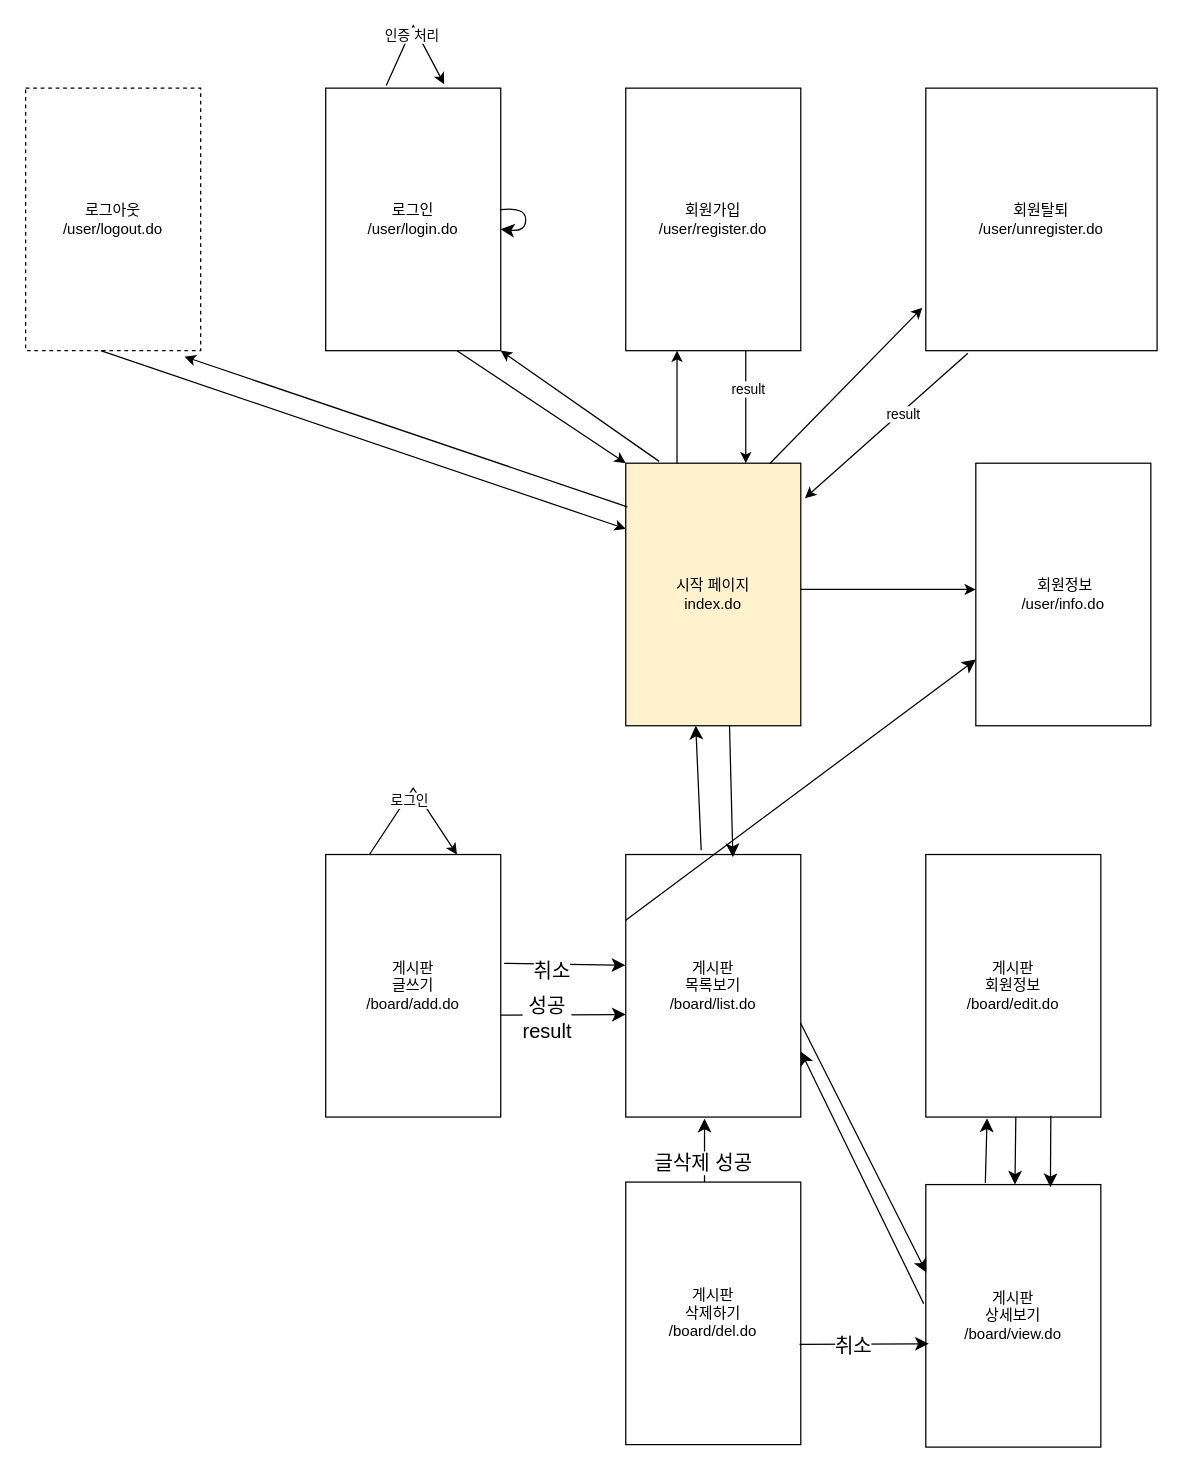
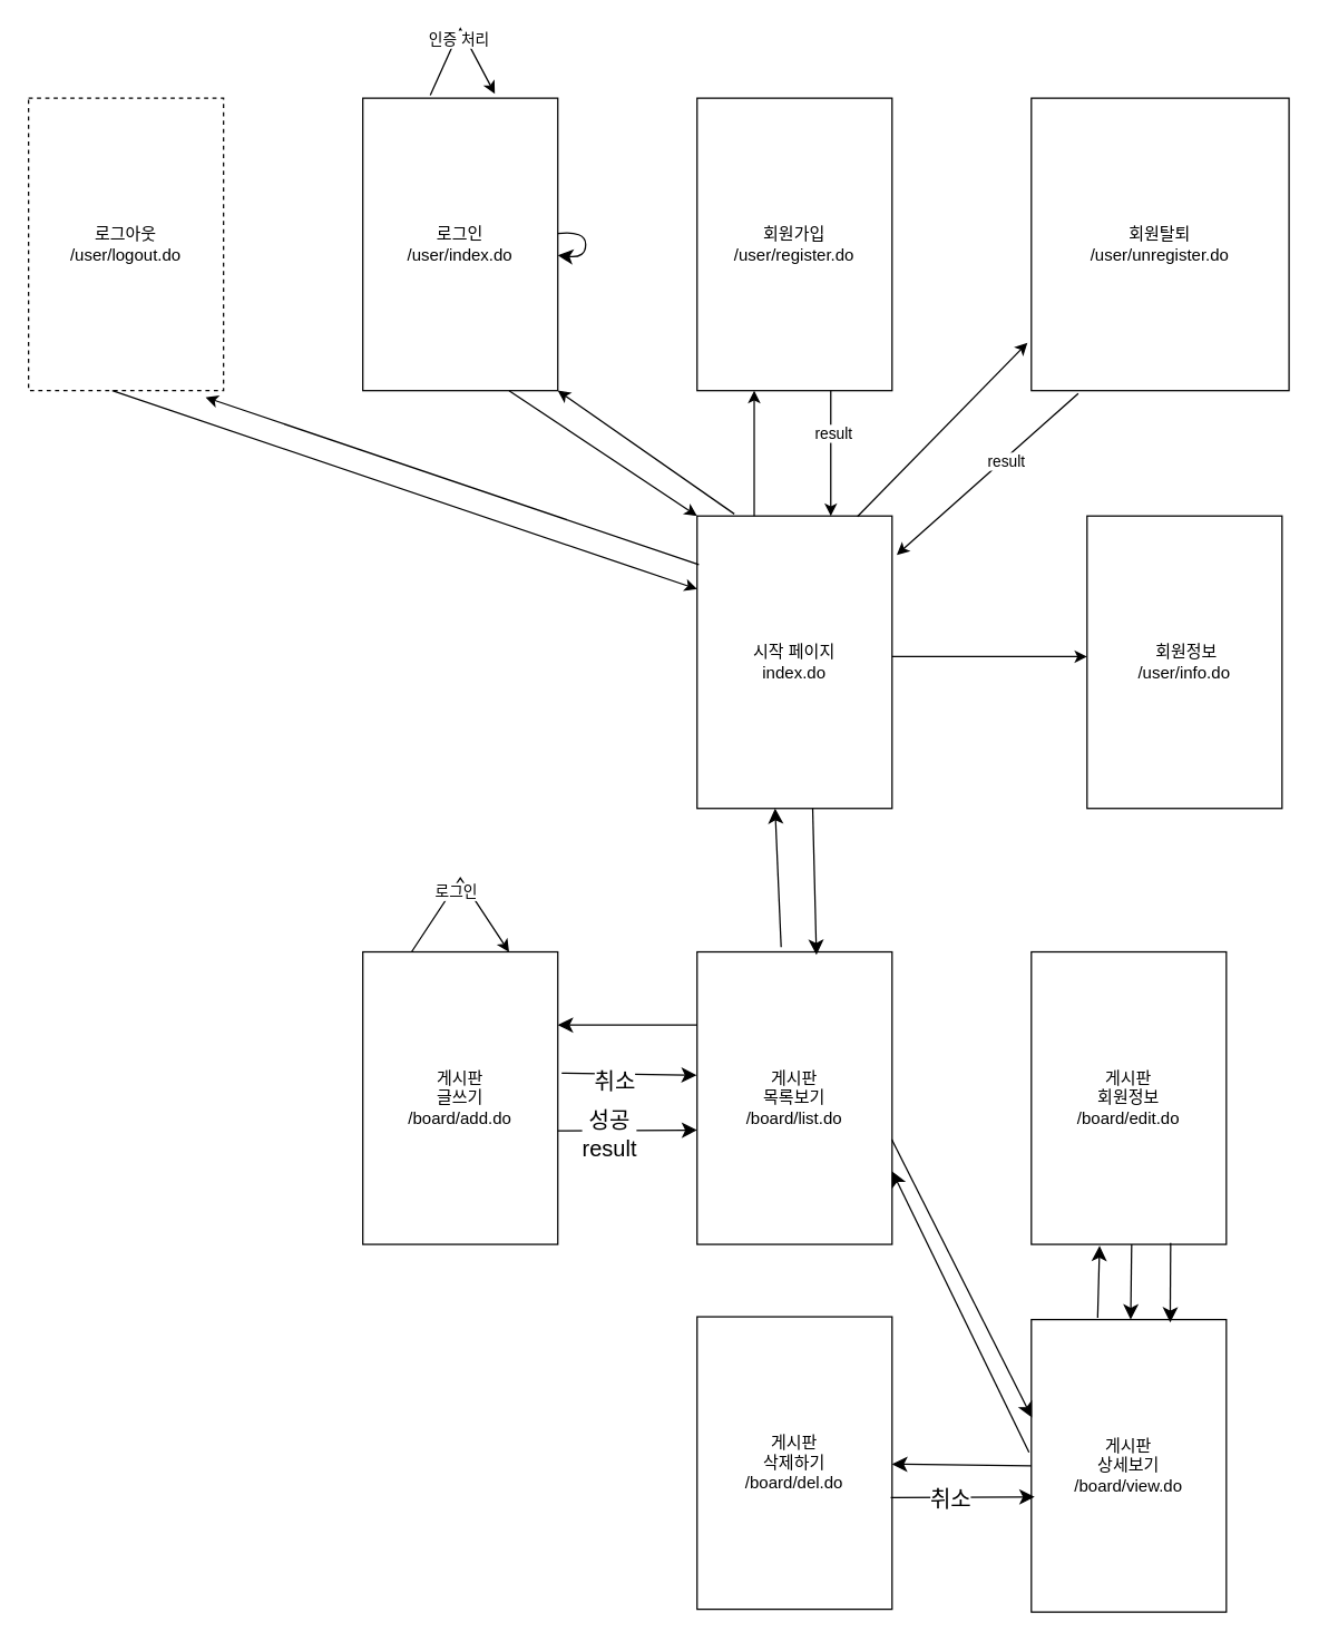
- <mxCell id="5" value="로그인&lt;br&gt;/user/login.do" style="whiteSpace=wrap;html=1;" parent="1" vertex="1"><mxGeometry x="260" y="70" width="140" height="210" as="geometry" /></mxCell>
+ <mxCell id="5" value="로그인&lt;br&gt;/user/index.do" style="whiteSpace=wrap;html=1;" parent="1" vertex="1"><mxGeometry x="260" y="70" width="140" height="210" as="geometry" /></mxCell>
- <mxCell id="2" value="시작 페이지&lt;br&gt;index.do" style="whiteSpace=wrap;html=1;fillColor=#fff2cc;" parent="1" vertex="1"><mxGeometry x="500" y="370" width="140" height="210" as="geometry" /></mxCell>
+ <mxCell id="2" value="시작 페이지&lt;br&gt;index.do" style="whiteSpace=wrap;html=1;" parent="1" vertex="1"><mxGeometry x="500" y="370" width="140" height="210" as="geometry" /></mxCell>
- <mxCell id="29" value="" style="endArrow=classic;html=1;rounded=0;fontSize=12;startSize=8;endSize=8;curved=1;exitX=0;exitY=0.25;exitDx=0;exitDy=0;" edge="1" parent="1" source="21" target="7"><mxGeometry width="50" height="50" relative="1" as="geometry"><mxPoint x="420" y="790" as="sourcePoint" /><mxPoint x="480" y="710" as="targetPoint" /></mxGeometry></mxCell>
+ <mxCell id="29" value="" style="endArrow=classic;html=1;rounded=0;fontSize=12;startSize=8;endSize=8;curved=1;exitX=0;exitY=0.25;exitDx=0;exitDy=0;entryX=1;entryY=0.25;entryDx=0;entryDy=0;" edge="1" parent="1" source="21" target="24"><mxGeometry width="50" height="50" relative="1" as="geometry"><mxPoint x="420" y="790" as="sourcePoint" /><mxPoint x="480" y="710" as="targetPoint" /></mxGeometry></mxCell>
- <mxCell id="43" value="" style="endArrow=classic;html=1;rounded=0;fontSize=12;startSize=8;endSize=8;curved=1;entryX=0.45;entryY=1.006;entryDx=0;entryDy=0;entryPerimeter=0;exitX=0.45;exitY=0;exitDx=0;exitDy=0;exitPerimeter=0;" edge="1" parent="1" source="25" target="21"><mxGeometry width="50" height="50" relative="1" as="geometry"><mxPoint x="570" y="910" as="sourcePoint" /><mxPoint x="610" y="870" as="targetPoint" /></mxGeometry></mxCell>
- <mxCell id="44" value="글삭제 성공" style="edgeLabel;html=1;align=center;verticalAlign=middle;resizable=0;points=[];fontSize=16;" vertex="1" connectable="0" parent="43"><mxGeometry x="-0.387" y="2" relative="1" as="geometry"><mxPoint as="offset" /></mxGeometry></mxCell>
+ <mxCell id="45" value="" style="endArrow=classic;html=1;rounded=0;fontSize=12;startSize=8;endSize=8;curved=1;exitX=0;exitY=0.5;exitDx=0;exitDy=0;" edge="1" parent="1" source="26" target="25"><mxGeometry width="50" height="50" relative="1" as="geometry"><mxPoint x="737.62" y="1022.7" as="sourcePoint" /><mxPoint x="642.38" y="1022.07" as="targetPoint" /></mxGeometry></mxCell>
